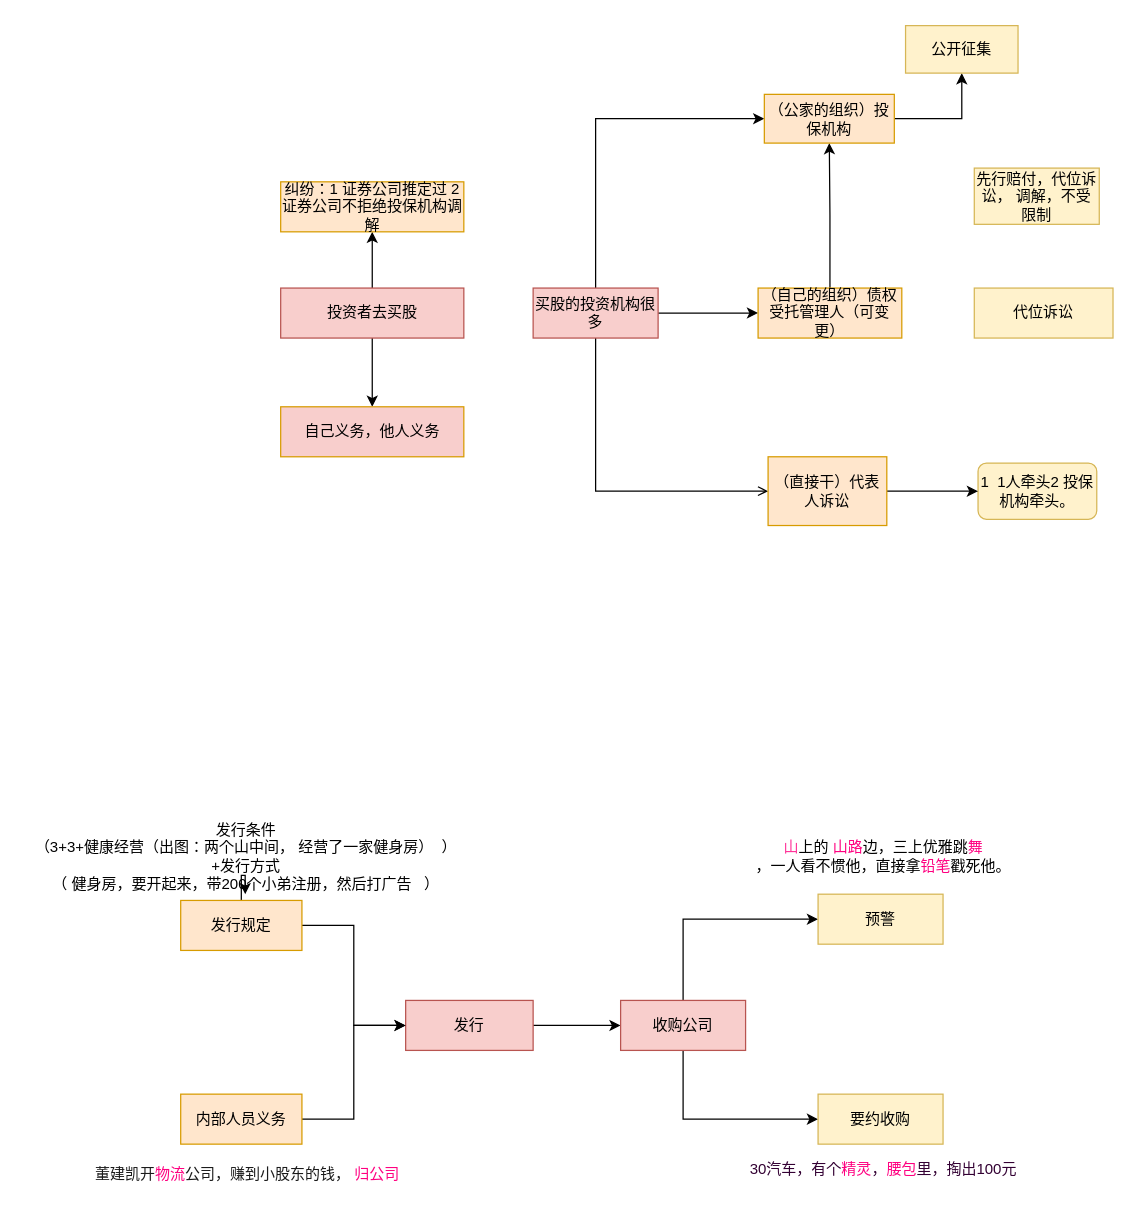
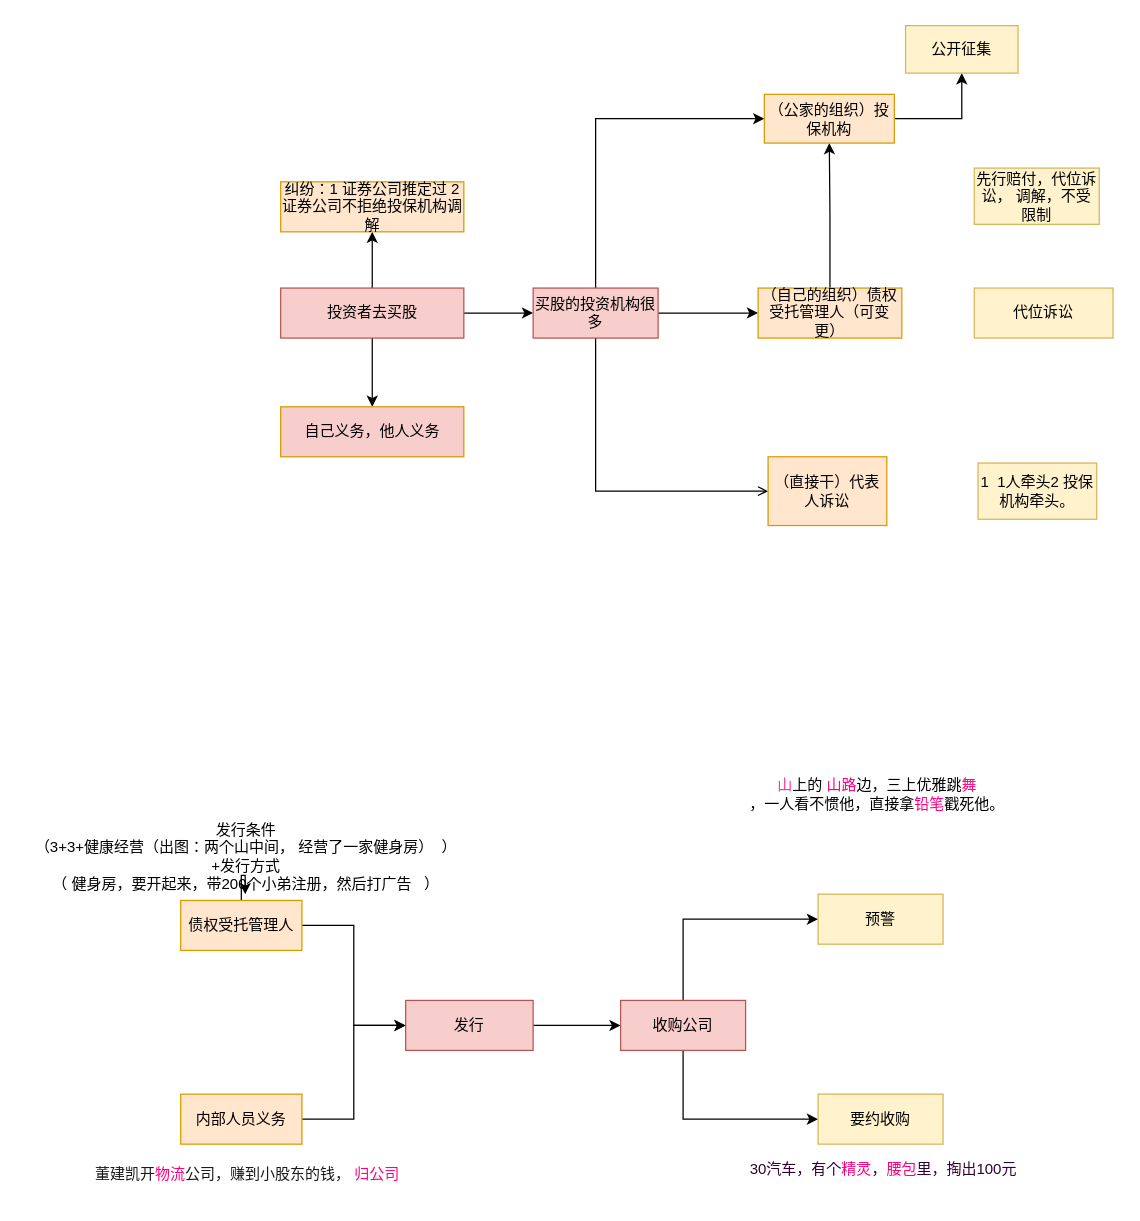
+ <mxCell id="4" style="edgeStyle=orthogonalEdgeStyle;rounded=0;orthogonalLoop=1;jettySize=auto;html=1;exitX=1;exitY=0.5;exitDx=0;exitDy=0;entryX=0;entryY=0.5;entryDx=0;entryDy=0;" edge="1" parent="1" source="5" target="19"><mxGeometry relative="1" as="geometry" /></mxCell>
- <mxCell id="15" value="" style="edgeStyle=orthogonalEdgeStyle;rounded=0;orthogonalLoop=1;jettySize=auto;html=1;" edge="1" parent="1" source="21" target="14"><mxGeometry relative="1" as="geometry" /></mxCell>
- <mxCell id="14" value="1&amp;nbsp; 1人牵头2 投保机构牵头。" style="whiteSpace=wrap;html=1;fillColor=#fff2cc;strokeColor=#d6b656;rounded=1;" vertex="1" parent="1"><mxGeometry x="782" y="370" width="95" height="45" as="geometry" /></mxCell>
+ <mxCell id="14" value="1&amp;nbsp; 1人牵头2 投保机构牵头。" style="whiteSpace=wrap;html=1;fillColor=#fff2cc;strokeColor=#d6b656;" vertex="1" parent="1"><mxGeometry x="782" y="370" width="95" height="45" as="geometry" /></mxCell>
- <mxCell id="36" value="&lt;font color=&quot;#ff3399&quot;&gt;山&lt;/font&gt;上的 &lt;font color=&quot;#ff0080&quot;&gt;山路&lt;/font&gt;边，三上优雅跳&lt;font color=&quot;#ff0080&quot;&gt;舞&lt;/font&gt;&lt;br&gt;，一人看不惯他，直接拿&lt;font color=&quot;#ff0080&quot;&gt;铅笔&lt;/font&gt;戳死他。" style="text;html=1;align=center;verticalAlign=middle;resizable=0;points=[];autosize=1;strokeColor=none;fillColor=none;fontSize=12;fontFamily=Helvetica;fontColor=default;" vertex="1" parent="1"><mxGeometry x="596" y="670" width="220" height="30" as="geometry" /></mxCell>
+ <mxCell id="36" value="&lt;font color=&quot;#ff3399&quot;&gt;山&lt;/font&gt;上的 &lt;font color=&quot;#ff0080&quot;&gt;山路&lt;/font&gt;边，三上优雅跳&lt;font color=&quot;#ff0080&quot;&gt;舞&lt;/font&gt;&lt;br&gt;，一人看不惯他，直接拿&lt;font color=&quot;#ff0080&quot;&gt;铅笔&lt;/font&gt;戳死他。" style="text;html=1;align=center;verticalAlign=middle;resizable=0;points=[];autosize=1;strokeColor=none;fillColor=none;fontSize=12;fontFamily=Helvetica;fontColor=default;" vertex="1" parent="1"><mxGeometry x="591" y="620" width="220" height="30" as="geometry" /></mxCell>
- <mxCell id="27" value="发行规定" style="rounded=0;whiteSpace=wrap;html=1;fillColor=#ffe6cc;strokeColor=#d79b00;" vertex="1" parent="1"><mxGeometry x="144" y="720" width="97" height="40" as="geometry" /></mxCell>
+ <mxCell id="27" value="债权受托管理人" style="rounded=0;whiteSpace=wrap;html=1;fillColor=#ffe6cc;strokeColor=#d79b00;" vertex="1" parent="1"><mxGeometry x="144" y="720" width="97" height="40" as="geometry" /></mxCell>
